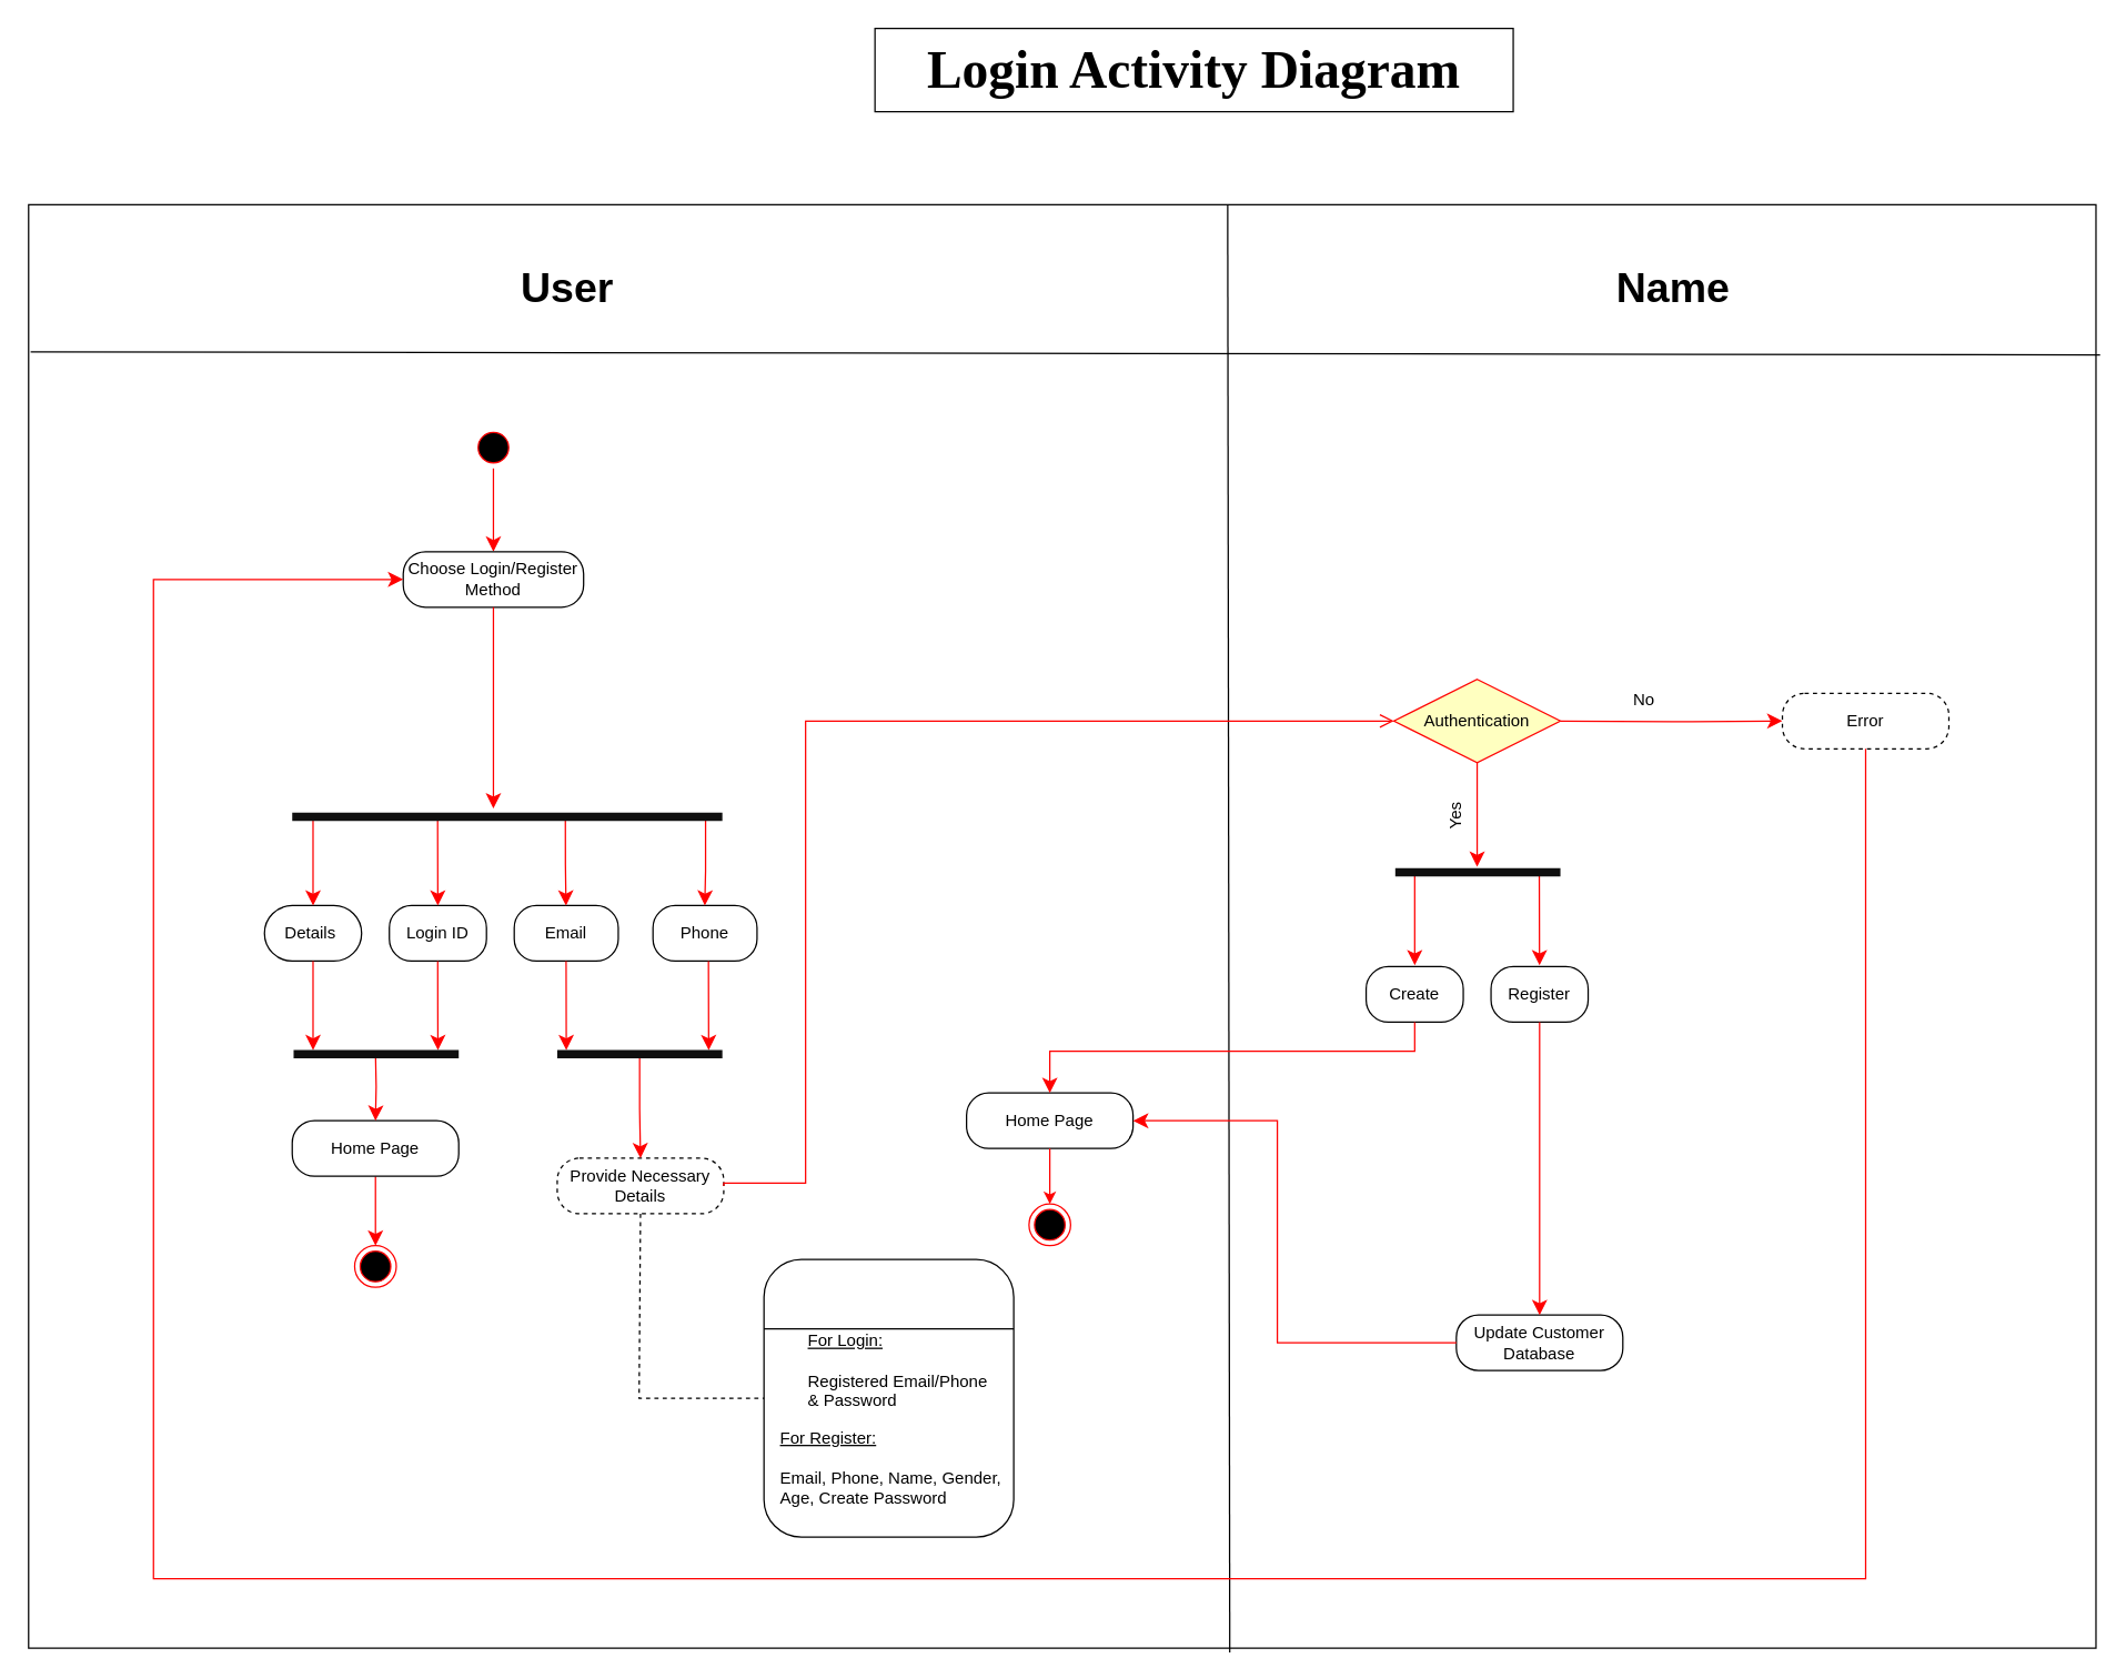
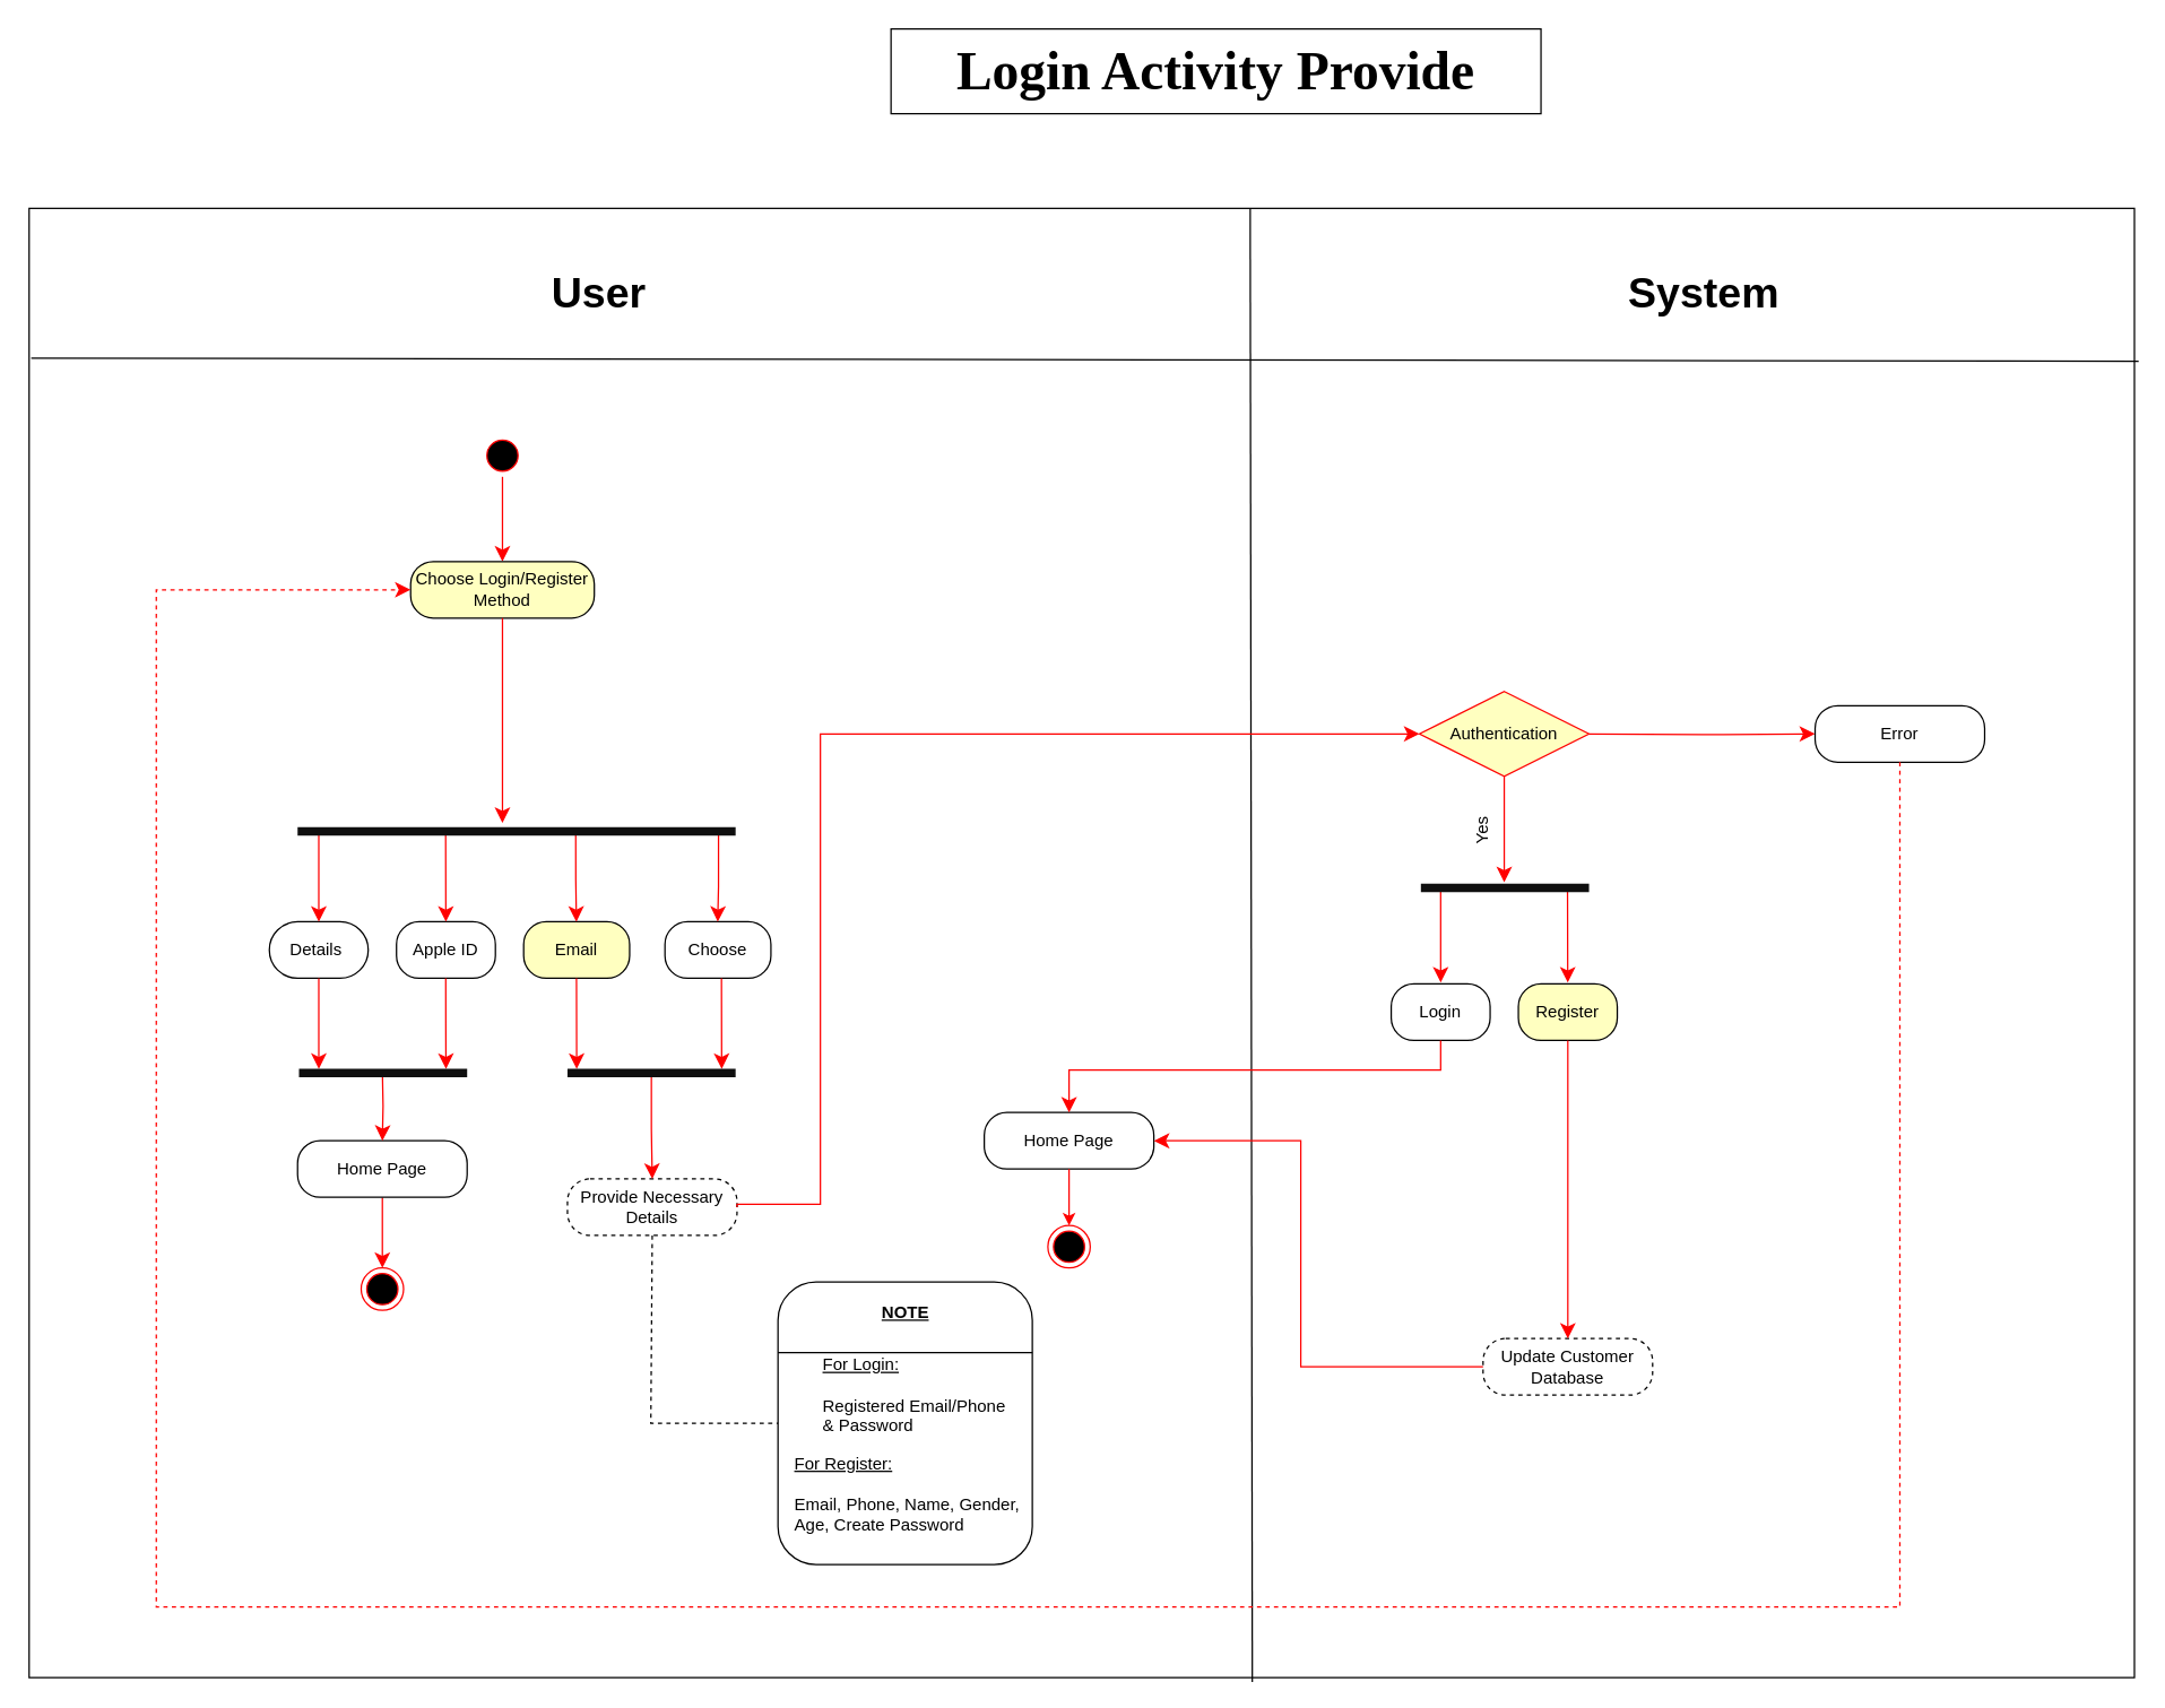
- <mxCell id="59" value="&lt;font size=&quot;1&quot; face=&quot;Comic Sans MS&quot;&gt;&lt;b style=&quot;font-size: 38px;&quot;&gt;Login Activity Diagram&lt;/b&gt;&lt;/font&gt;" style="rounded=0;whiteSpace=wrap;html=1;" vertex="1" parent="1"><mxGeometry x="630" y="20" width="460" height="60" as="geometry" /></mxCell>
+ <mxCell id="59" value="&lt;font size=&quot;1&quot; face=&quot;Comic Sans MS&quot;&gt;&lt;b style=&quot;font-size: 38px;&quot;&gt;Login Activity Provide&lt;/b&gt;&lt;/font&gt;" style="rounded=0;whiteSpace=wrap;html=1;" vertex="1" parent="1"><mxGeometry x="630" y="20" width="460" height="60" as="geometry" /></mxCell>
- <mxCell id="6" value="&lt;b&gt;&lt;font style=&quot;font-size: 30px;&quot;&gt;User&lt;/font&gt;&lt;/b&gt;" style="text;html=1;align=center;verticalAlign=middle;resizable=0;points=[];autosize=1;strokeColor=none;fillColor=none;fontSize=25;" parent="1" vertex="1"><mxGeometry x="362.5" y="182" width="90" height="50" as="geometry" /></mxCell>
+ <mxCell id="6" value="&lt;b&gt;&lt;font style=&quot;font-size: 30px;&quot;&gt;User&lt;/font&gt;&lt;/b&gt;" style="text;html=1;align=center;verticalAlign=middle;resizable=0;points=[];autosize=1;strokeColor=none;fillColor=none;fontSize=25;" parent="1" vertex="1"><mxGeometry x="377.5" y="182" width="90" height="50" as="geometry" /></mxCell>
- <mxCell id="7" value="&lt;b&gt;&lt;font style=&quot;font-size: 30px;&quot;&gt;Name&lt;/font&gt;&lt;/b&gt;" style="text;html=1;align=center;verticalAlign=middle;resizable=0;points=[];autosize=1;strokeColor=none;fillColor=none;fontSize=25;" parent="1" vertex="1"><mxGeometry x="1140" y="182" width="130" height="50" as="geometry" /></mxCell>
+ <mxCell id="7" value="&lt;b&gt;&lt;font style=&quot;font-size: 30px;&quot;&gt;System&lt;/font&gt;&lt;/b&gt;" style="text;html=1;align=center;verticalAlign=middle;resizable=0;points=[];autosize=1;strokeColor=none;fillColor=none;fontSize=25;" parent="1" vertex="1"><mxGeometry x="1140" y="182" width="130" height="50" as="geometry" /></mxCell>
- <mxCell id="12" value="Choose Login/Register Method" style="rounded=1;whiteSpace=wrap;html=1;arcSize=40;" parent="1" vertex="1"><mxGeometry x="290" y="397" width="130" height="40" as="geometry" /></mxCell>
+ <mxCell id="12" value="Choose Login/Register Method" style="rounded=1;whiteSpace=wrap;html=1;arcSize=40;fillColor=#ffffc0;" parent="1" vertex="1"><mxGeometry x="290" y="397" width="130" height="40" as="geometry" /></mxCell>
- <mxCell id="25" value="No" style="text;html=1;align=center;verticalAlign=middle;resizable=0;points=[];autosize=1;strokeColor=none;fillColor=none;" parent="1" vertex="1"><mxGeometry x="1169" y="494" width="30" height="20" as="geometry" /></mxCell>
- <mxCell id="47" value="" style="edgeStyle=orthogonalEdgeStyle;html=1;verticalAlign=bottom;endArrow=open;endSize=8;strokeColor=#ff0000;rounded=0;entryX=0;entryY=0.5;entryDx=0;entryDy=0;exitX=1;exitY=0.5;exitDx=0;exitDy=0;" parent="1" source="8" target="22" edge="1"><mxGeometry relative="1" as="geometry"><mxPoint x="570" y="892" as="targetPoint" /><mxPoint x="570" y="832" as="sourcePoint" /><Array as="points"><mxPoint x="580" y="852" /><mxPoint x="580" y="519" /></Array></mxGeometry></mxCell>
+ <mxCell id="47" value="" style="edgeStyle=orthogonalEdgeStyle;html=1;verticalAlign=bottom;endArrow=classic;endSize=8;strokeColor=#ff0000;rounded=0;entryX=0;entryY=0.5;entryDx=0;entryDy=0;exitX=1;exitY=0.5;exitDx=0;exitDy=0;" parent="1" source="8" target="22" edge="1"><mxGeometry relative="1" as="geometry"><mxPoint x="570" y="892" as="targetPoint" /><mxPoint x="570" y="832" as="sourcePoint" /><Array as="points"><mxPoint x="580" y="852" /><mxPoint x="580" y="519" /></Array></mxGeometry></mxCell>
- <mxCell id="27" value="Error" style="rounded=1;whiteSpace=wrap;html=1;arcSize=40;dashed=1;" parent="1" vertex="1"><mxGeometry x="1284" y="499" width="120" height="40" as="geometry" /></mxCell>
+ <mxCell id="27" value="Error" style="rounded=1;whiteSpace=wrap;html=1;arcSize=40;" parent="1" vertex="1"><mxGeometry x="1284" y="499" width="120" height="40" as="geometry" /></mxCell>
- <mxCell id="34" value="Login ID" style="rounded=1;whiteSpace=wrap;html=1;arcSize=40;" parent="1" vertex="1"><mxGeometry x="280" y="652" width="70" height="40" as="geometry" /></mxCell>
+ <mxCell id="34" value="Apple ID" style="rounded=1;whiteSpace=wrap;html=1;arcSize=40;" parent="1" vertex="1"><mxGeometry x="280" y="652" width="70" height="40" as="geometry" /></mxCell>
- <mxCell id="32" value="Email" style="rounded=1;whiteSpace=wrap;html=1;arcSize=40;" parent="1" vertex="1"><mxGeometry x="370" y="652" width="75" height="40" as="geometry" /></mxCell>
+ <mxCell id="32" value="Email" style="rounded=1;whiteSpace=wrap;html=1;arcSize=40;fillColor=#ffffc0;" parent="1" vertex="1"><mxGeometry x="370" y="652" width="75" height="40" as="geometry" /></mxCell>
- <mxCell id="33" value="Phone" style="rounded=1;whiteSpace=wrap;html=1;arcSize=40;" parent="1" vertex="1"><mxGeometry x="470" y="652" width="75" height="40" as="geometry" /></mxCell>
+ <mxCell id="33" value="Choose" style="rounded=1;whiteSpace=wrap;html=1;arcSize=40;" parent="1" vertex="1"><mxGeometry x="470" y="652" width="75" height="40" as="geometry" /></mxCell>
- <mxCell id="51" value="Create" style="rounded=1;whiteSpace=wrap;html=1;arcSize=40;" parent="1" vertex="1"><mxGeometry x="984" y="696" width="70" height="40" as="geometry" /></mxCell>
+ <mxCell id="51" value="Login" style="rounded=1;whiteSpace=wrap;html=1;arcSize=40;" parent="1" vertex="1"><mxGeometry x="984" y="696" width="70" height="40" as="geometry" /></mxCell>
- <mxCell id="52" value="Register" style="rounded=1;whiteSpace=wrap;html=1;arcSize=40;" parent="1" vertex="1"><mxGeometry x="1074" y="696" width="70" height="40" as="geometry" /></mxCell>
+ <mxCell id="52" value="Register" style="rounded=1;whiteSpace=wrap;html=1;arcSize=40;fillColor=#ffffc0;" parent="1" vertex="1"><mxGeometry x="1074" y="696" width="70" height="40" as="geometry" /></mxCell>
+ <mxCell id="19" value="&lt;b&gt;&lt;u&gt;NOTE&lt;/u&gt;&lt;/b&gt;" style="text;html=1;align=center;verticalAlign=middle;resizable=0;points=[];autosize=1;" parent="16" vertex="1"><mxGeometry x="65" y="12" width="50" height="20" as="geometry" /></mxCell>
- <mxCell id="9" value="Update Customer&lt;br&gt;Database" style="rounded=1;whiteSpace=wrap;html=1;arcSize=40;" parent="1" vertex="1"><mxGeometry x="1049" y="947" width="120" height="40" as="geometry" /></mxCell>
+ <mxCell id="9" value="Update Customer&lt;br&gt;Database" style="rounded=1;whiteSpace=wrap;html=1;arcSize=40;dashed=1;" parent="1" vertex="1"><mxGeometry x="1049" y="947" width="120" height="40" as="geometry" /></mxCell>
- <mxCell id="28" value="" style="edgeStyle=orthogonalEdgeStyle;html=1;verticalAlign=bottom;endArrow=classic;endSize=8;strokeColor=#ff0000;rounded=0;exitX=0.5;exitY=1;exitDx=0;exitDy=0;entryX=0;entryY=0.5;entryDx=0;entryDy=0;" parent="1" source="27" target="12" edge="1"><mxGeometry relative="1" as="geometry"><mxPoint x="1344" y="709" as="targetPoint" /><mxPoint x="1354" y="759" as="sourcePoint" /><Array as="points"><mxPoint x="1344" y="1137" /><mxPoint x="110" y="1137" /><mxPoint x="110" y="417" /></Array></mxGeometry></mxCell>
+ <mxCell id="28" value="" style="edgeStyle=orthogonalEdgeStyle;html=1;verticalAlign=bottom;endArrow=classic;endSize=8;strokeColor=#ff0000;rounded=0;exitX=0.5;exitY=1;exitDx=0;exitDy=0;entryX=0;entryY=0.5;entryDx=0;entryDy=0;dashed=1;" parent="1" source="27" target="12" edge="1"><mxGeometry relative="1" as="geometry"><mxPoint x="1344" y="709" as="targetPoint" /><mxPoint x="1354" y="759" as="sourcePoint" /><Array as="points"><mxPoint x="1344" y="1137" /><mxPoint x="110" y="1137" /><mxPoint x="110" y="417" /></Array></mxGeometry></mxCell>
